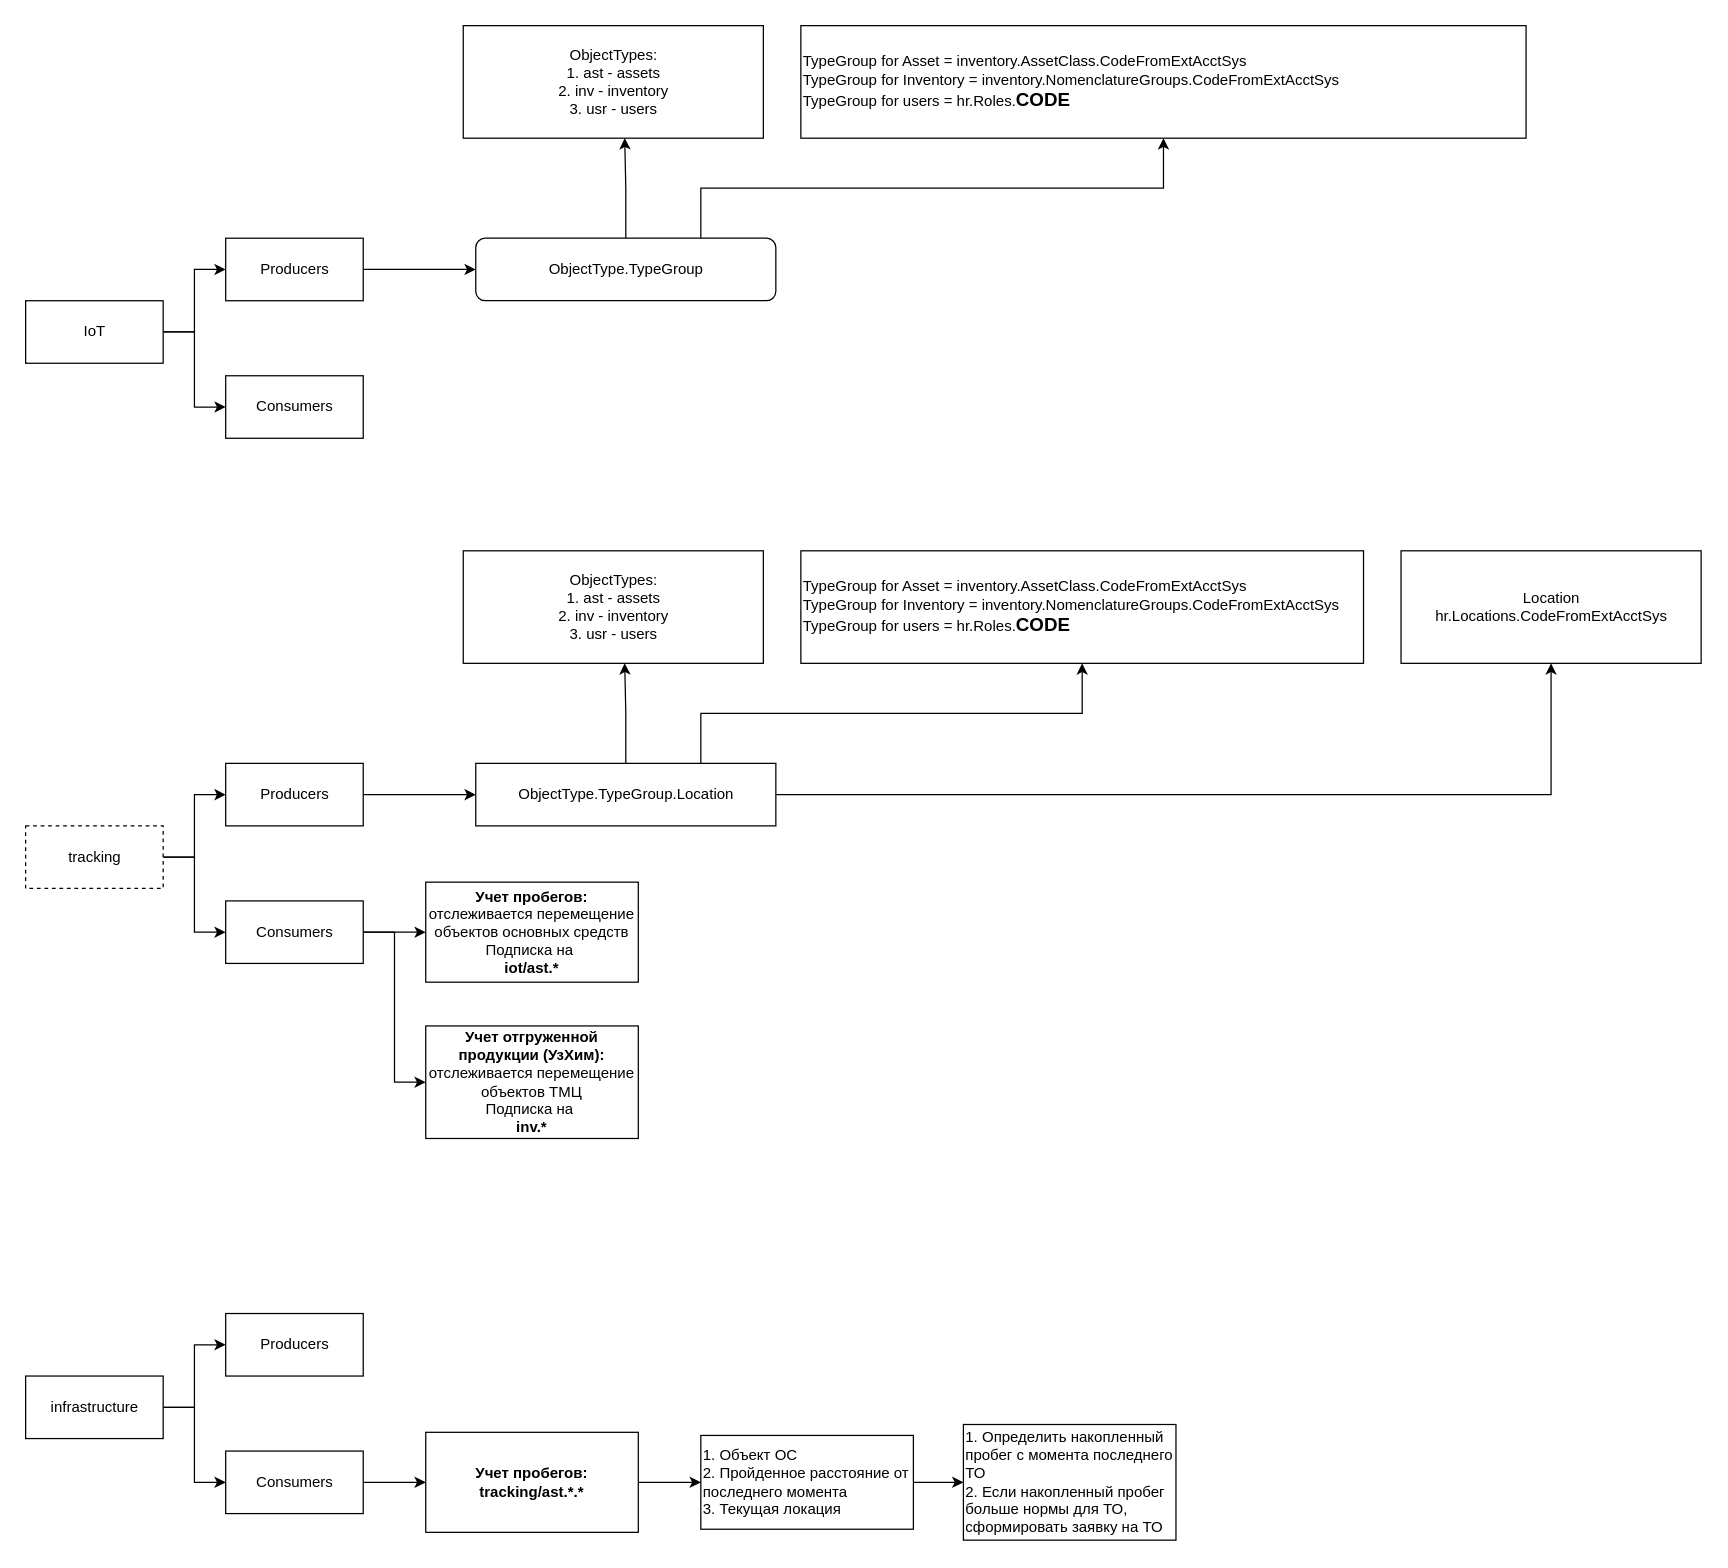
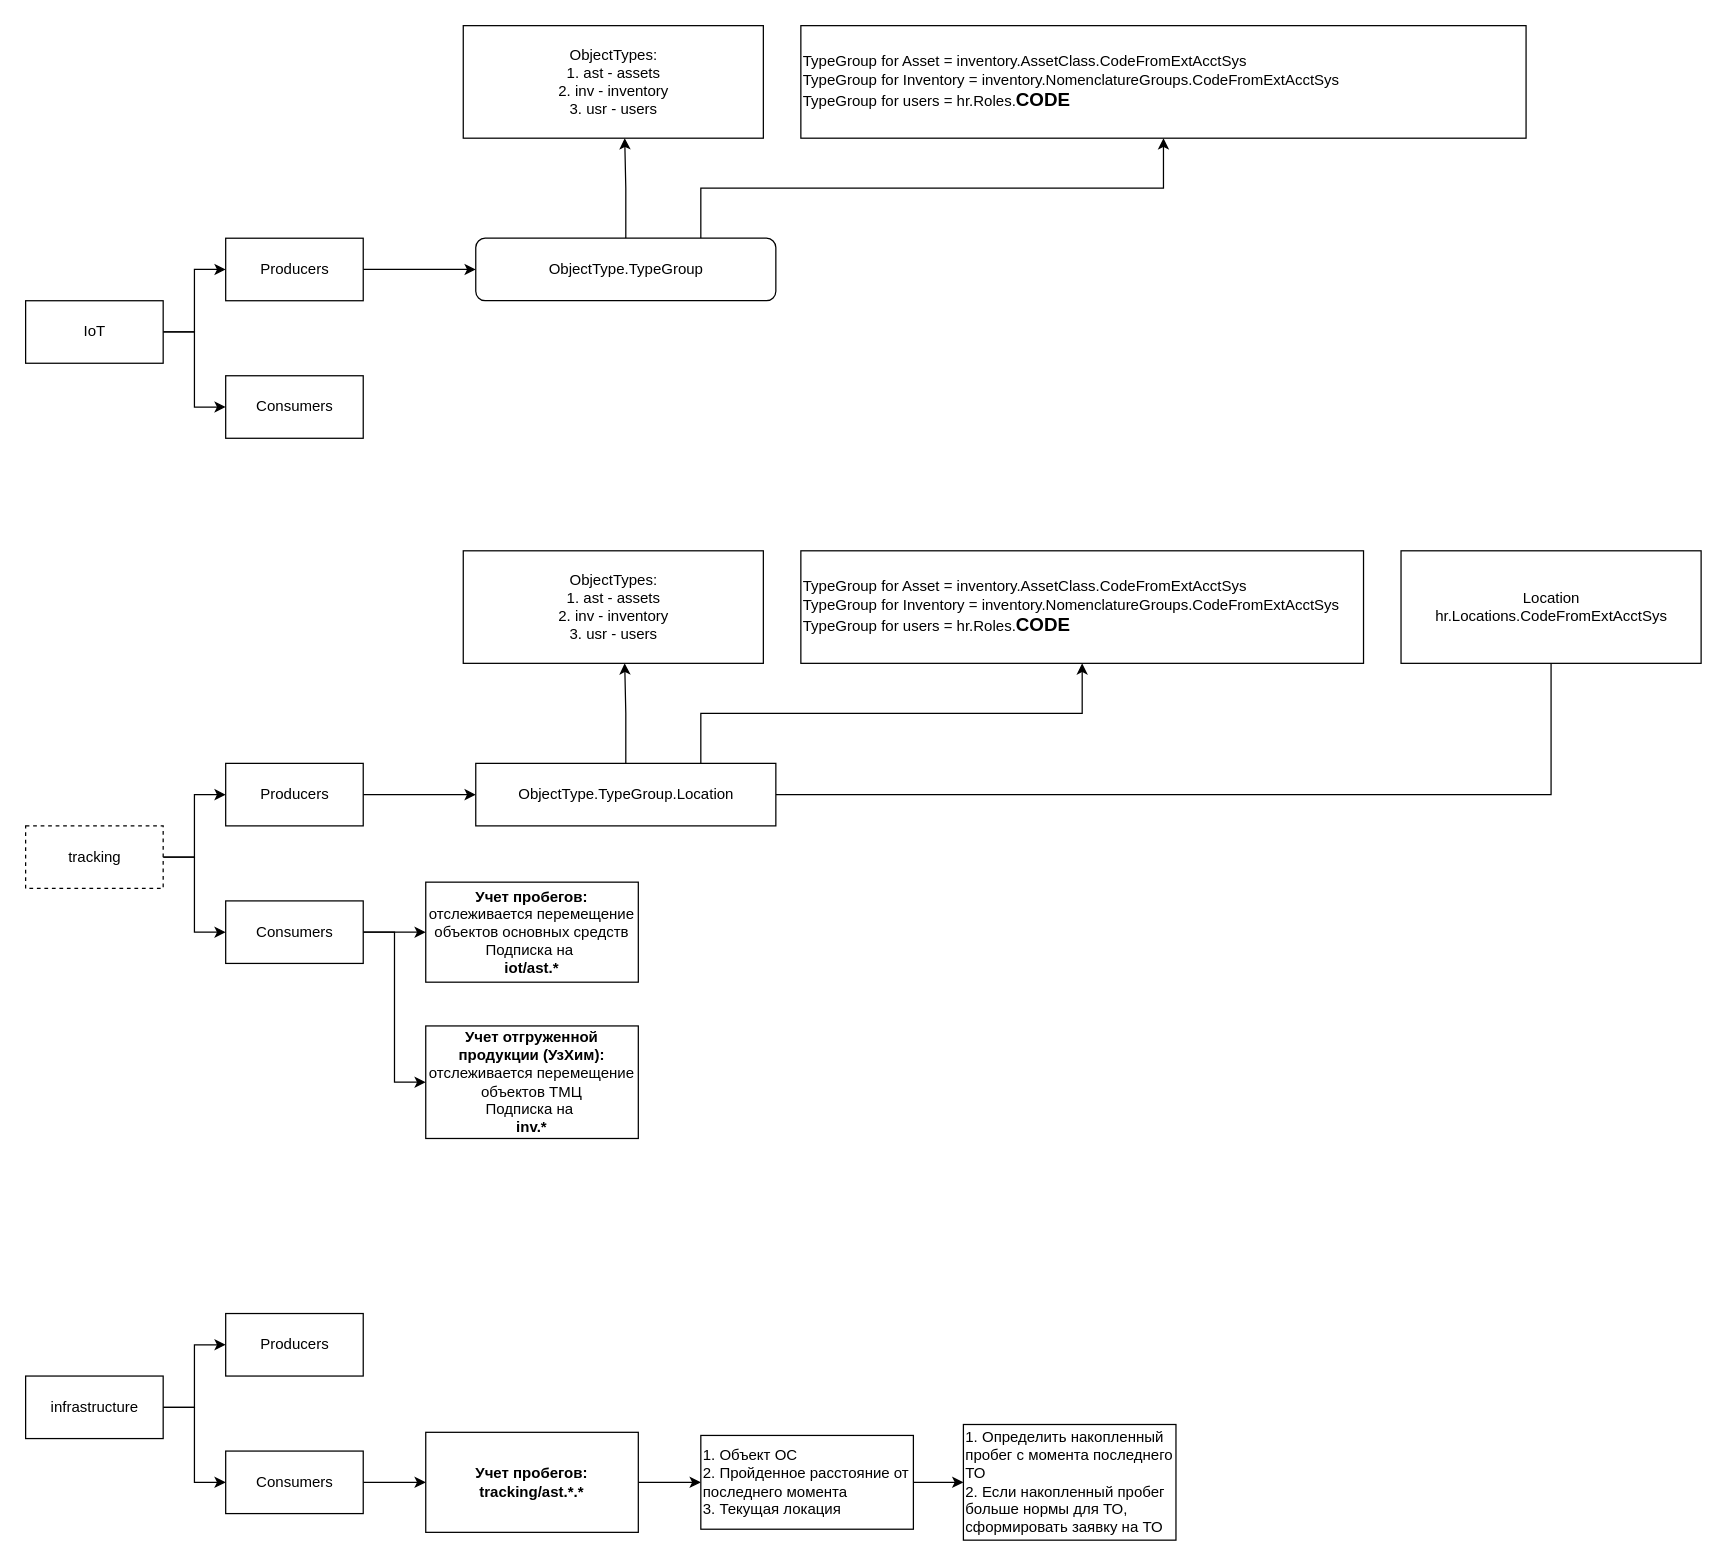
- <mxCell id="23" style="edgeStyle=orthogonalEdgeStyle;rounded=0;orthogonalLoop=1;jettySize=auto;html=1;exitX=1;exitY=0.5;exitDx=0;exitDy=0;entryX=0.5;entryY=1;entryDx=0;entryDy=0;fontSize=15;" edge="1" parent="1" source="24" target="27"><mxGeometry relative="1" as="geometry" /></mxCell>
+ <mxCell id="23" style="edgeStyle=orthogonalEdgeStyle;rounded=0;orthogonalLoop=1;jettySize=auto;html=1;exitX=1;exitY=0.5;exitDx=0;exitDy=0;entryX=0.5;entryY=1;entryDx=0;entryDy=0;fontSize=15;endArrow=none;" edge="1" parent="1" source="24" target="27"><mxGeometry relative="1" as="geometry" /></mxCell>
